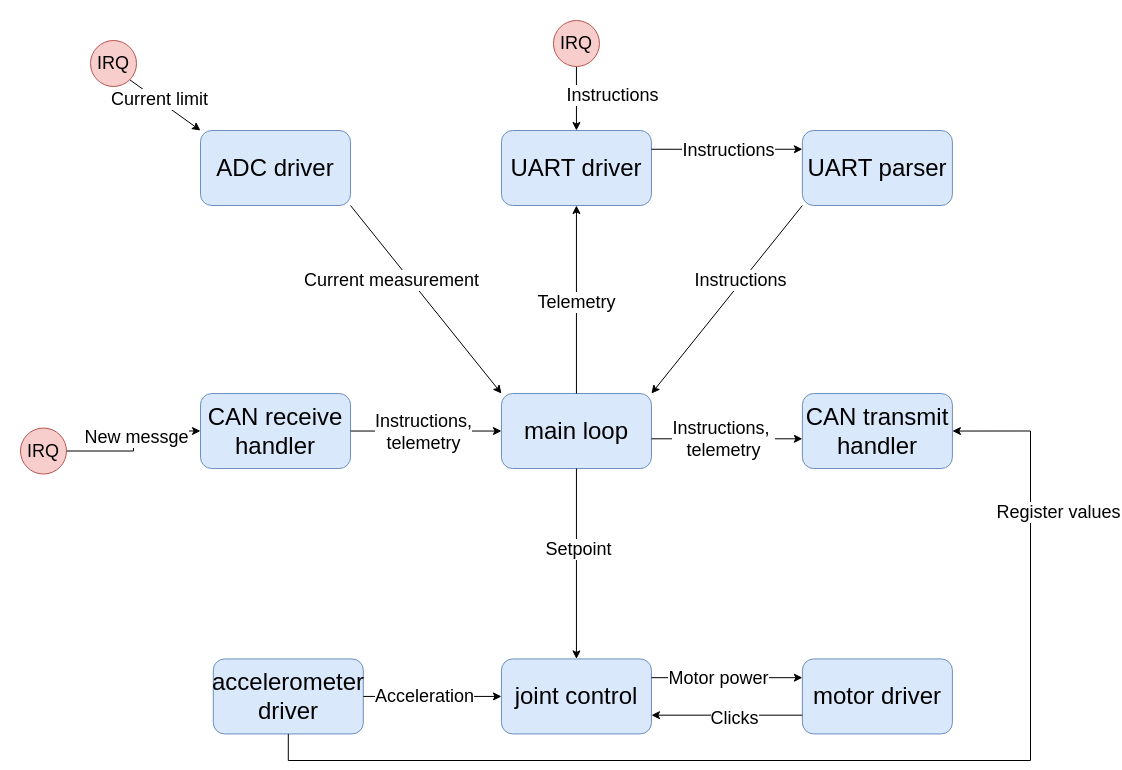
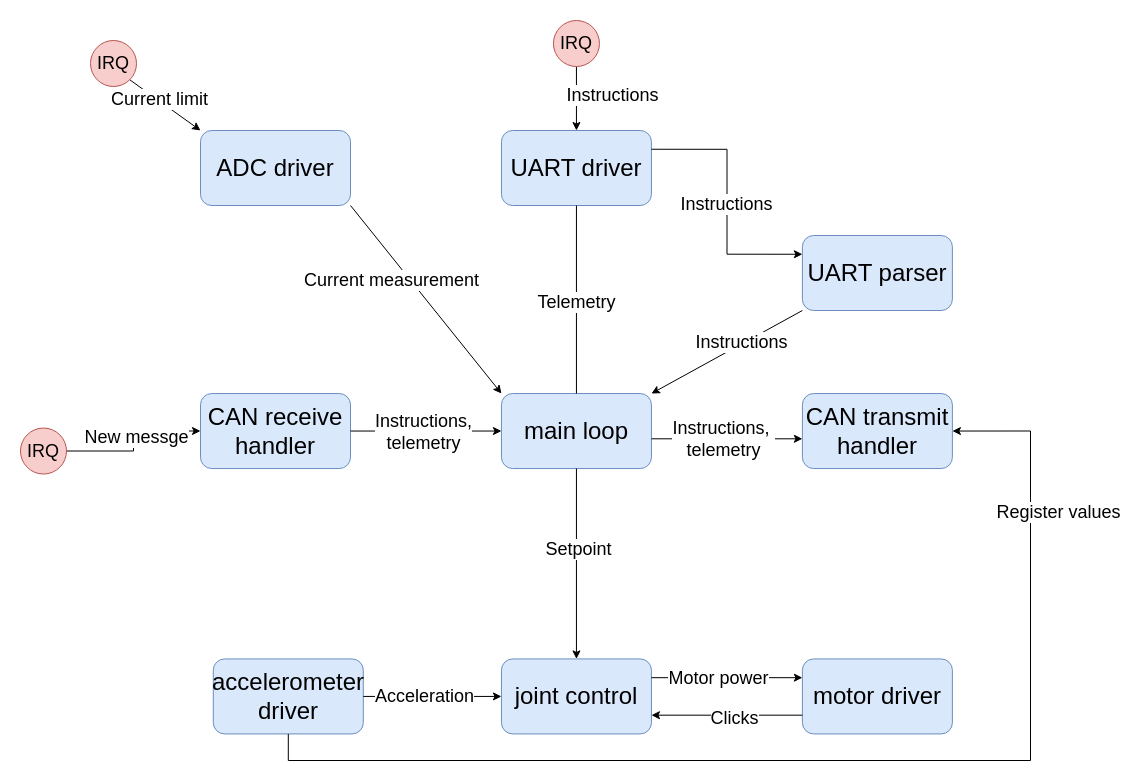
- <mxCell id="19" value="UART parser" style="rounded=1;whiteSpace=wrap;html=1;fillColor=#dae8fc;strokeColor=#6c8ebf;fontSize=24;imageWidth=24;" parent="11" vertex="1"><mxGeometry x="601.903" width="150" height="75" as="geometry" /></mxCell>
+ <mxCell id="19" value="UART parser" style="rounded=1;whiteSpace=wrap;html=1;fillColor=#dae8fc;strokeColor=#6c8ebf;fontSize=24;imageWidth=24;" parent="11" vertex="1"><mxGeometry x="601.903" y="105" width="150" height="75" as="geometry" /></mxCell>
- <mxCell id="39" style="edgeStyle=orthogonalEdgeStyle;rounded=0;orthogonalLoop=1;jettySize=auto;html=1;exitX=0.5;exitY=0;exitDx=0;exitDy=0;entryX=0.5;entryY=1;entryDx=0;entryDy=0;" parent="11" source="12" target="20" edge="1"><mxGeometry relative="1" as="geometry" /></mxCell>
+ <mxCell id="39" style="edgeStyle=orthogonalEdgeStyle;rounded=0;orthogonalLoop=1;jettySize=auto;html=1;exitX=0.5;exitY=0;exitDx=0;exitDy=0;entryX=0.5;entryY=1;entryDx=0;entryDy=0;endArrow=none;" parent="11" source="12" target="20" edge="1"><mxGeometry relative="1" as="geometry" /></mxCell>
